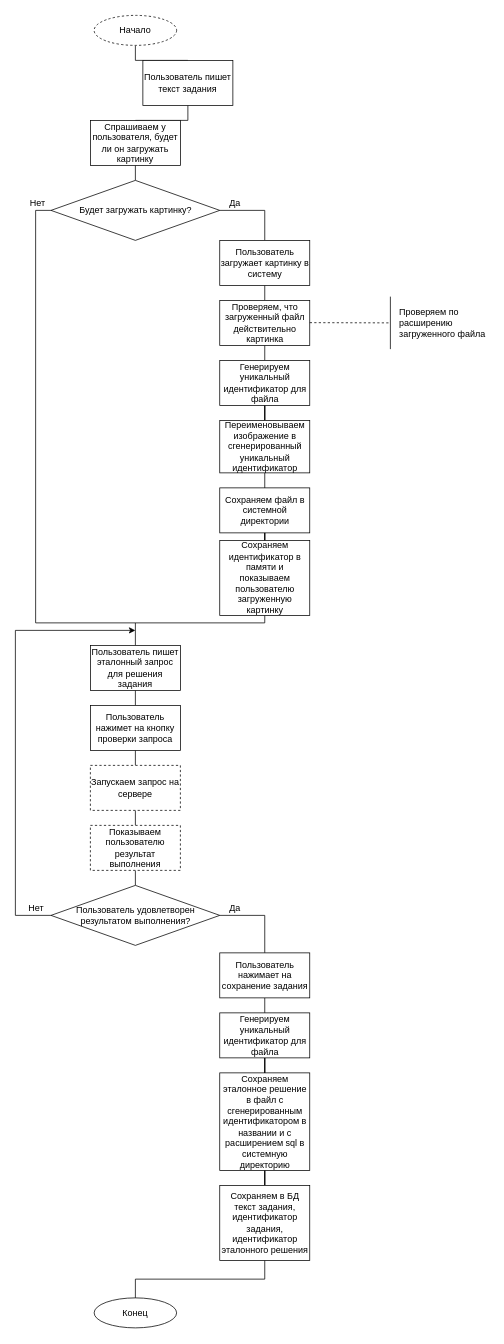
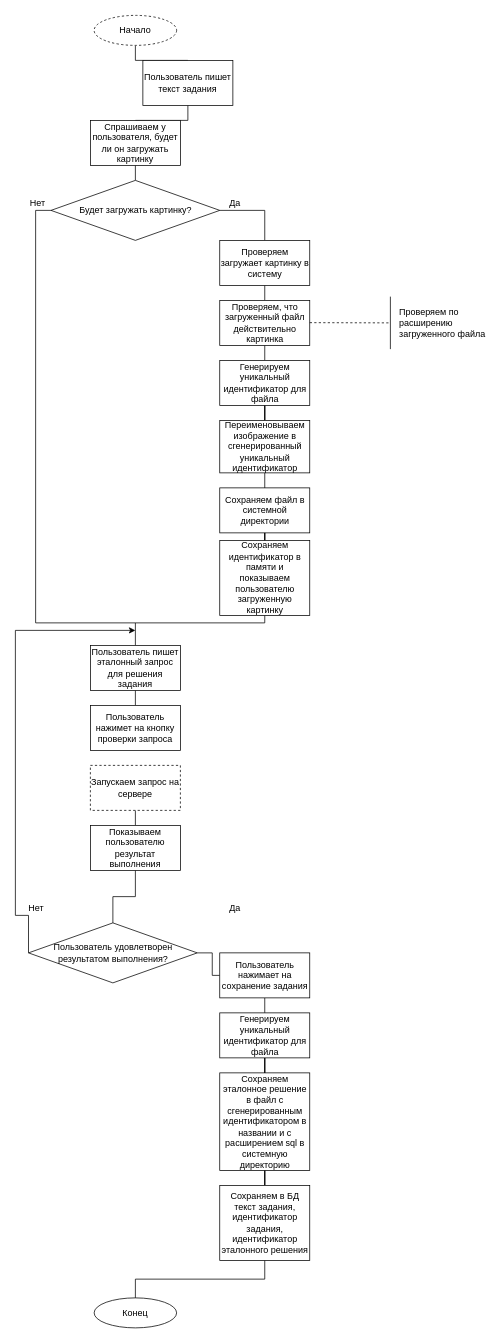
- <mxCell id="12" value="Пользователь загружает картинку в систему" style="rounded=0;whiteSpace=wrap;html=1;" vertex="1" parent="1"><mxGeometry x="292.5" y="320" width="120" height="60" as="geometry" /></mxCell>
+ <mxCell id="12" value="Проверяем загружает картинку в систему" style="rounded=0;whiteSpace=wrap;html=1;" vertex="1" parent="1"><mxGeometry x="292.5" y="320" width="120" height="60" as="geometry" /></mxCell>
- <mxCell id="28" style="edgeStyle=orthogonalEdgeStyle;rounded=0;orthogonalLoop=1;jettySize=auto;html=1;exitX=0.5;exitY=1;exitDx=0;exitDy=0;entryX=0.5;entryY=0;entryDx=0;entryDy=0;endArrow=none;endFill=0;" edge="1" parent="1" source="29" target="31"><mxGeometry relative="1" as="geometry" /></mxCell>
- <mxCell id="33" value="Показываем пользователю результат выполнения" style="rounded=0;whiteSpace=wrap;html=1;dashed=1;" vertex="1" parent="1"><mxGeometry x="120" y="1100" width="120" height="60" as="geometry" /></mxCell>
+ <mxCell id="33" value="Показываем пользователю результат выполнения" style="rounded=0;whiteSpace=wrap;html=1;" vertex="1" parent="1"><mxGeometry x="120" y="1100" width="120" height="60" as="geometry" /></mxCell>
- <mxCell id="36" value="Пользователь удовлетворен результатом выполнения?" style="rhombus;whiteSpace=wrap;html=1;" vertex="1" parent="1"><mxGeometry x="67.5" y="1180" width="225" height="80" as="geometry" /></mxCell>
+ <mxCell id="36" value="Пользователь удовлетворен результатом выполнения?" style="rhombus;whiteSpace=wrap;html=1;" vertex="1" parent="1"><mxGeometry x="37.5" y="1230" width="225" height="80" as="geometry" /></mxCell>
